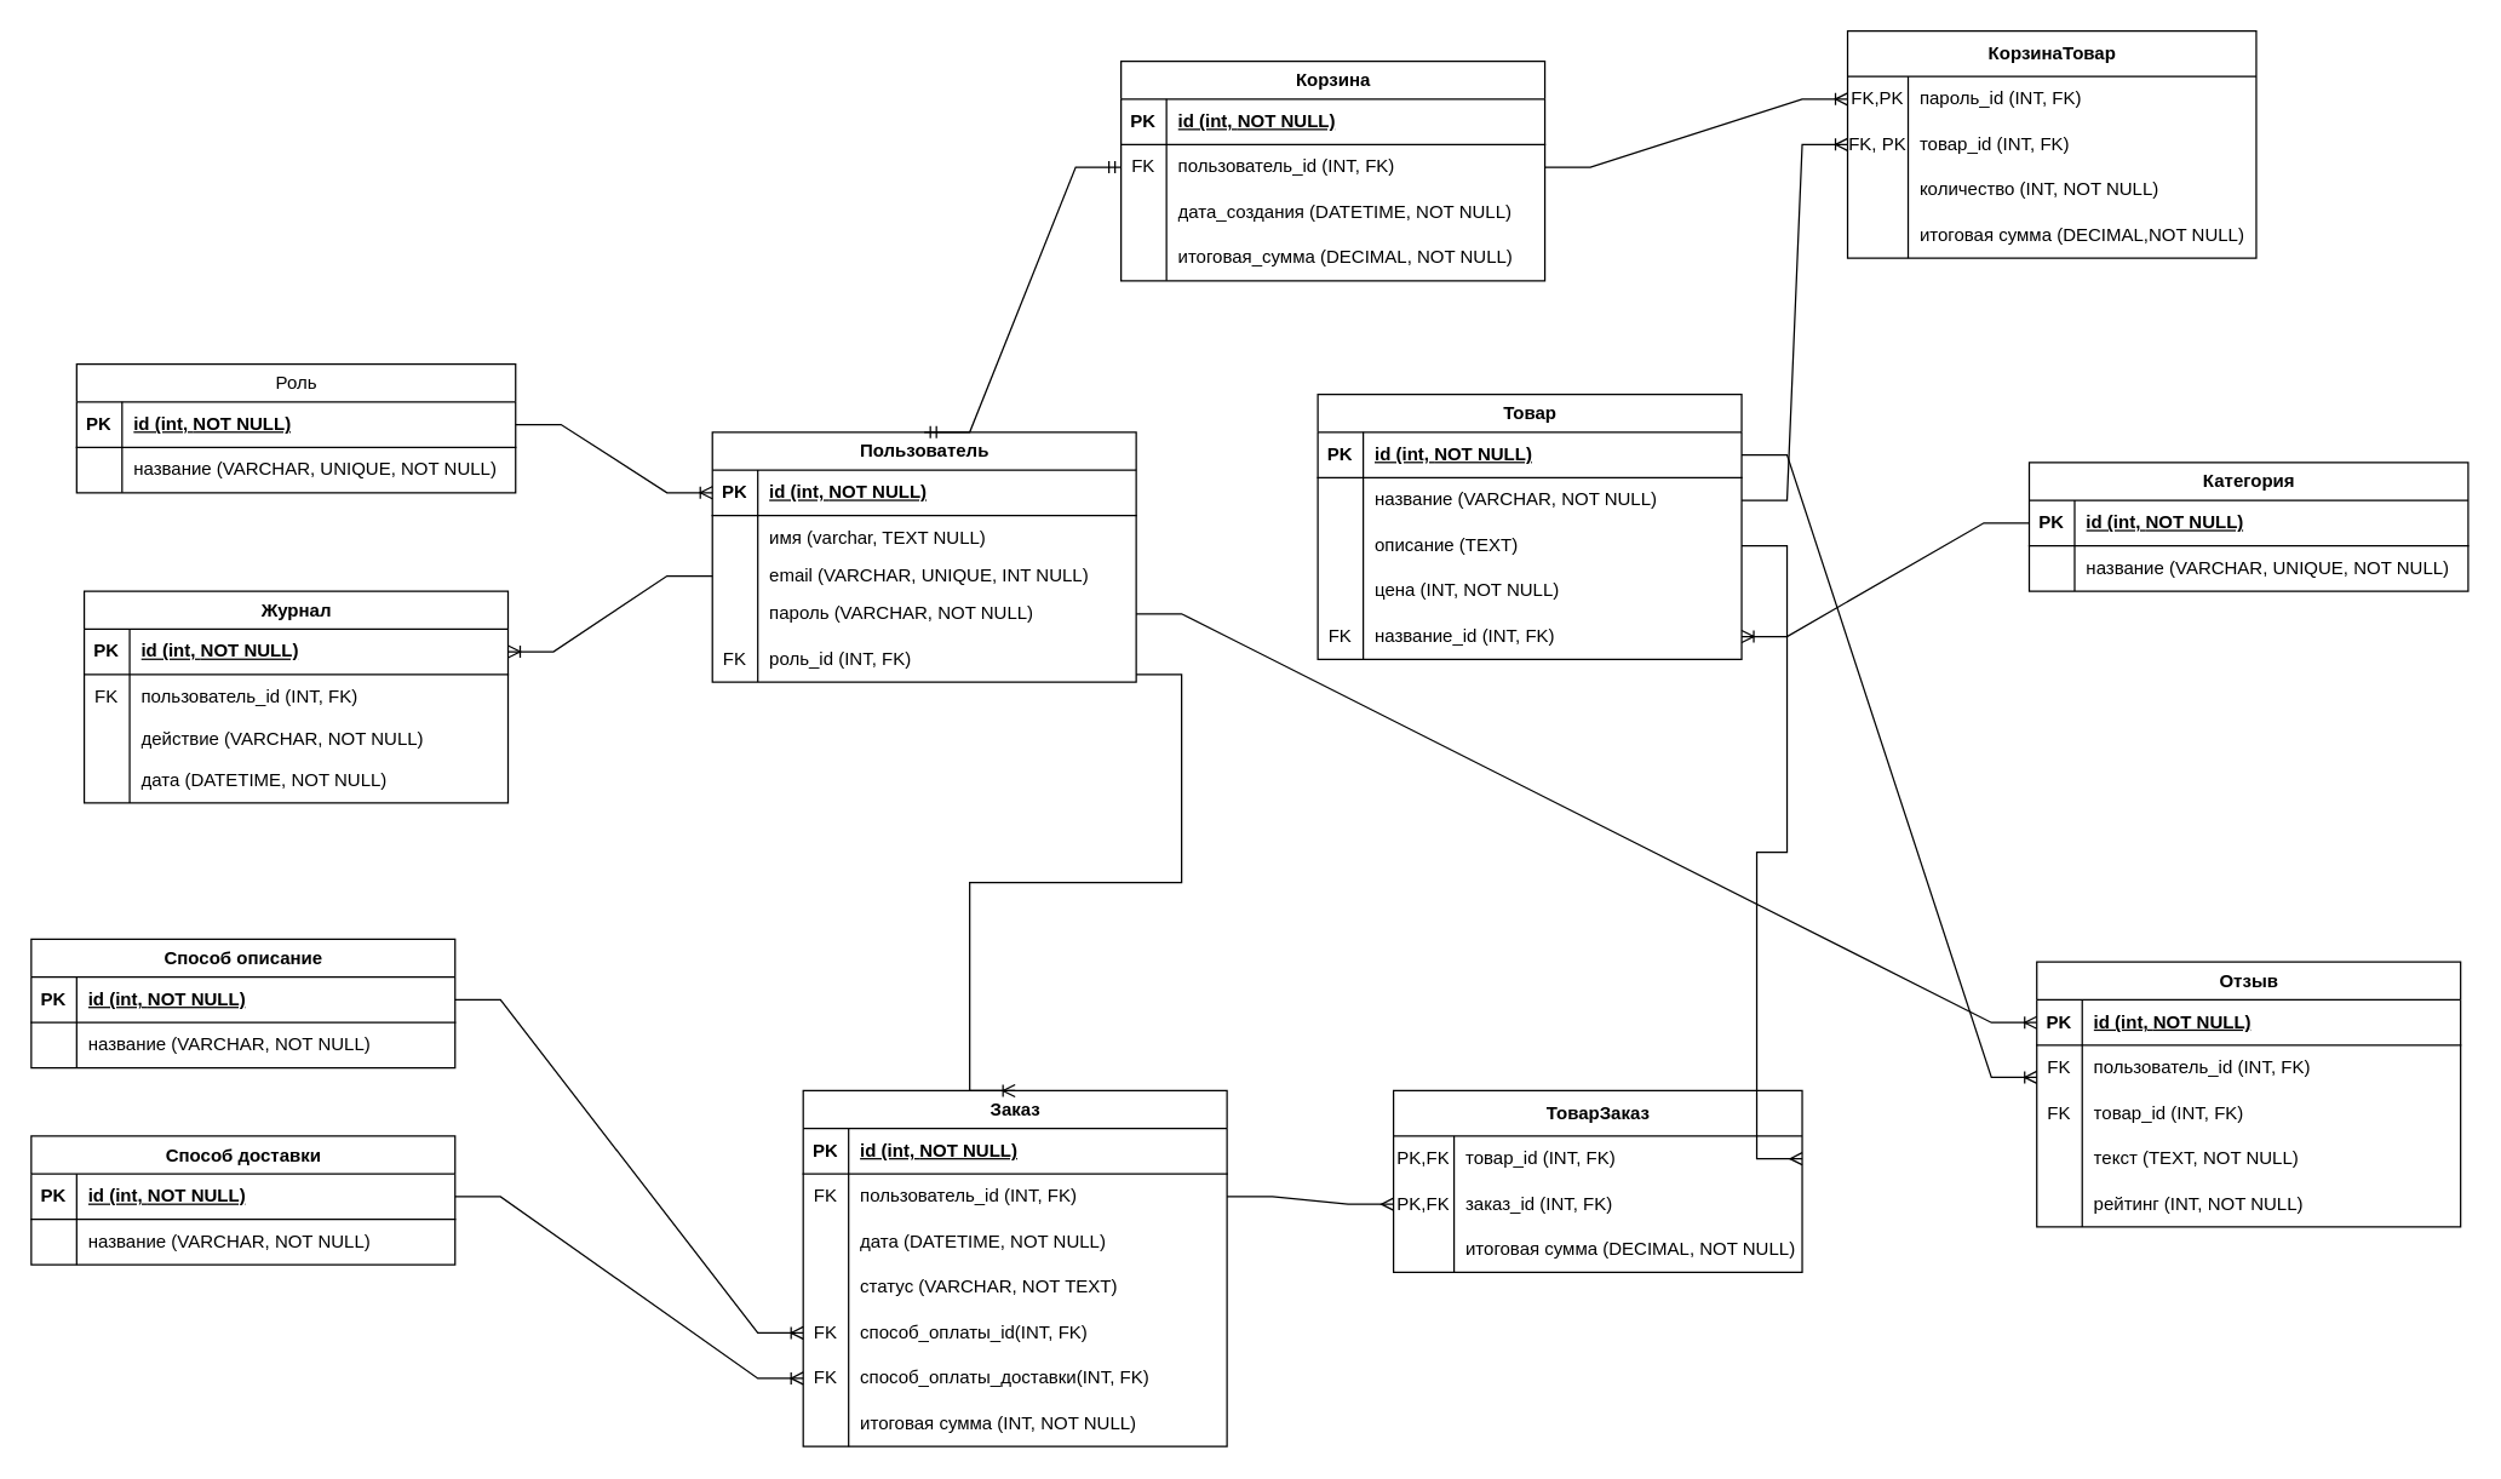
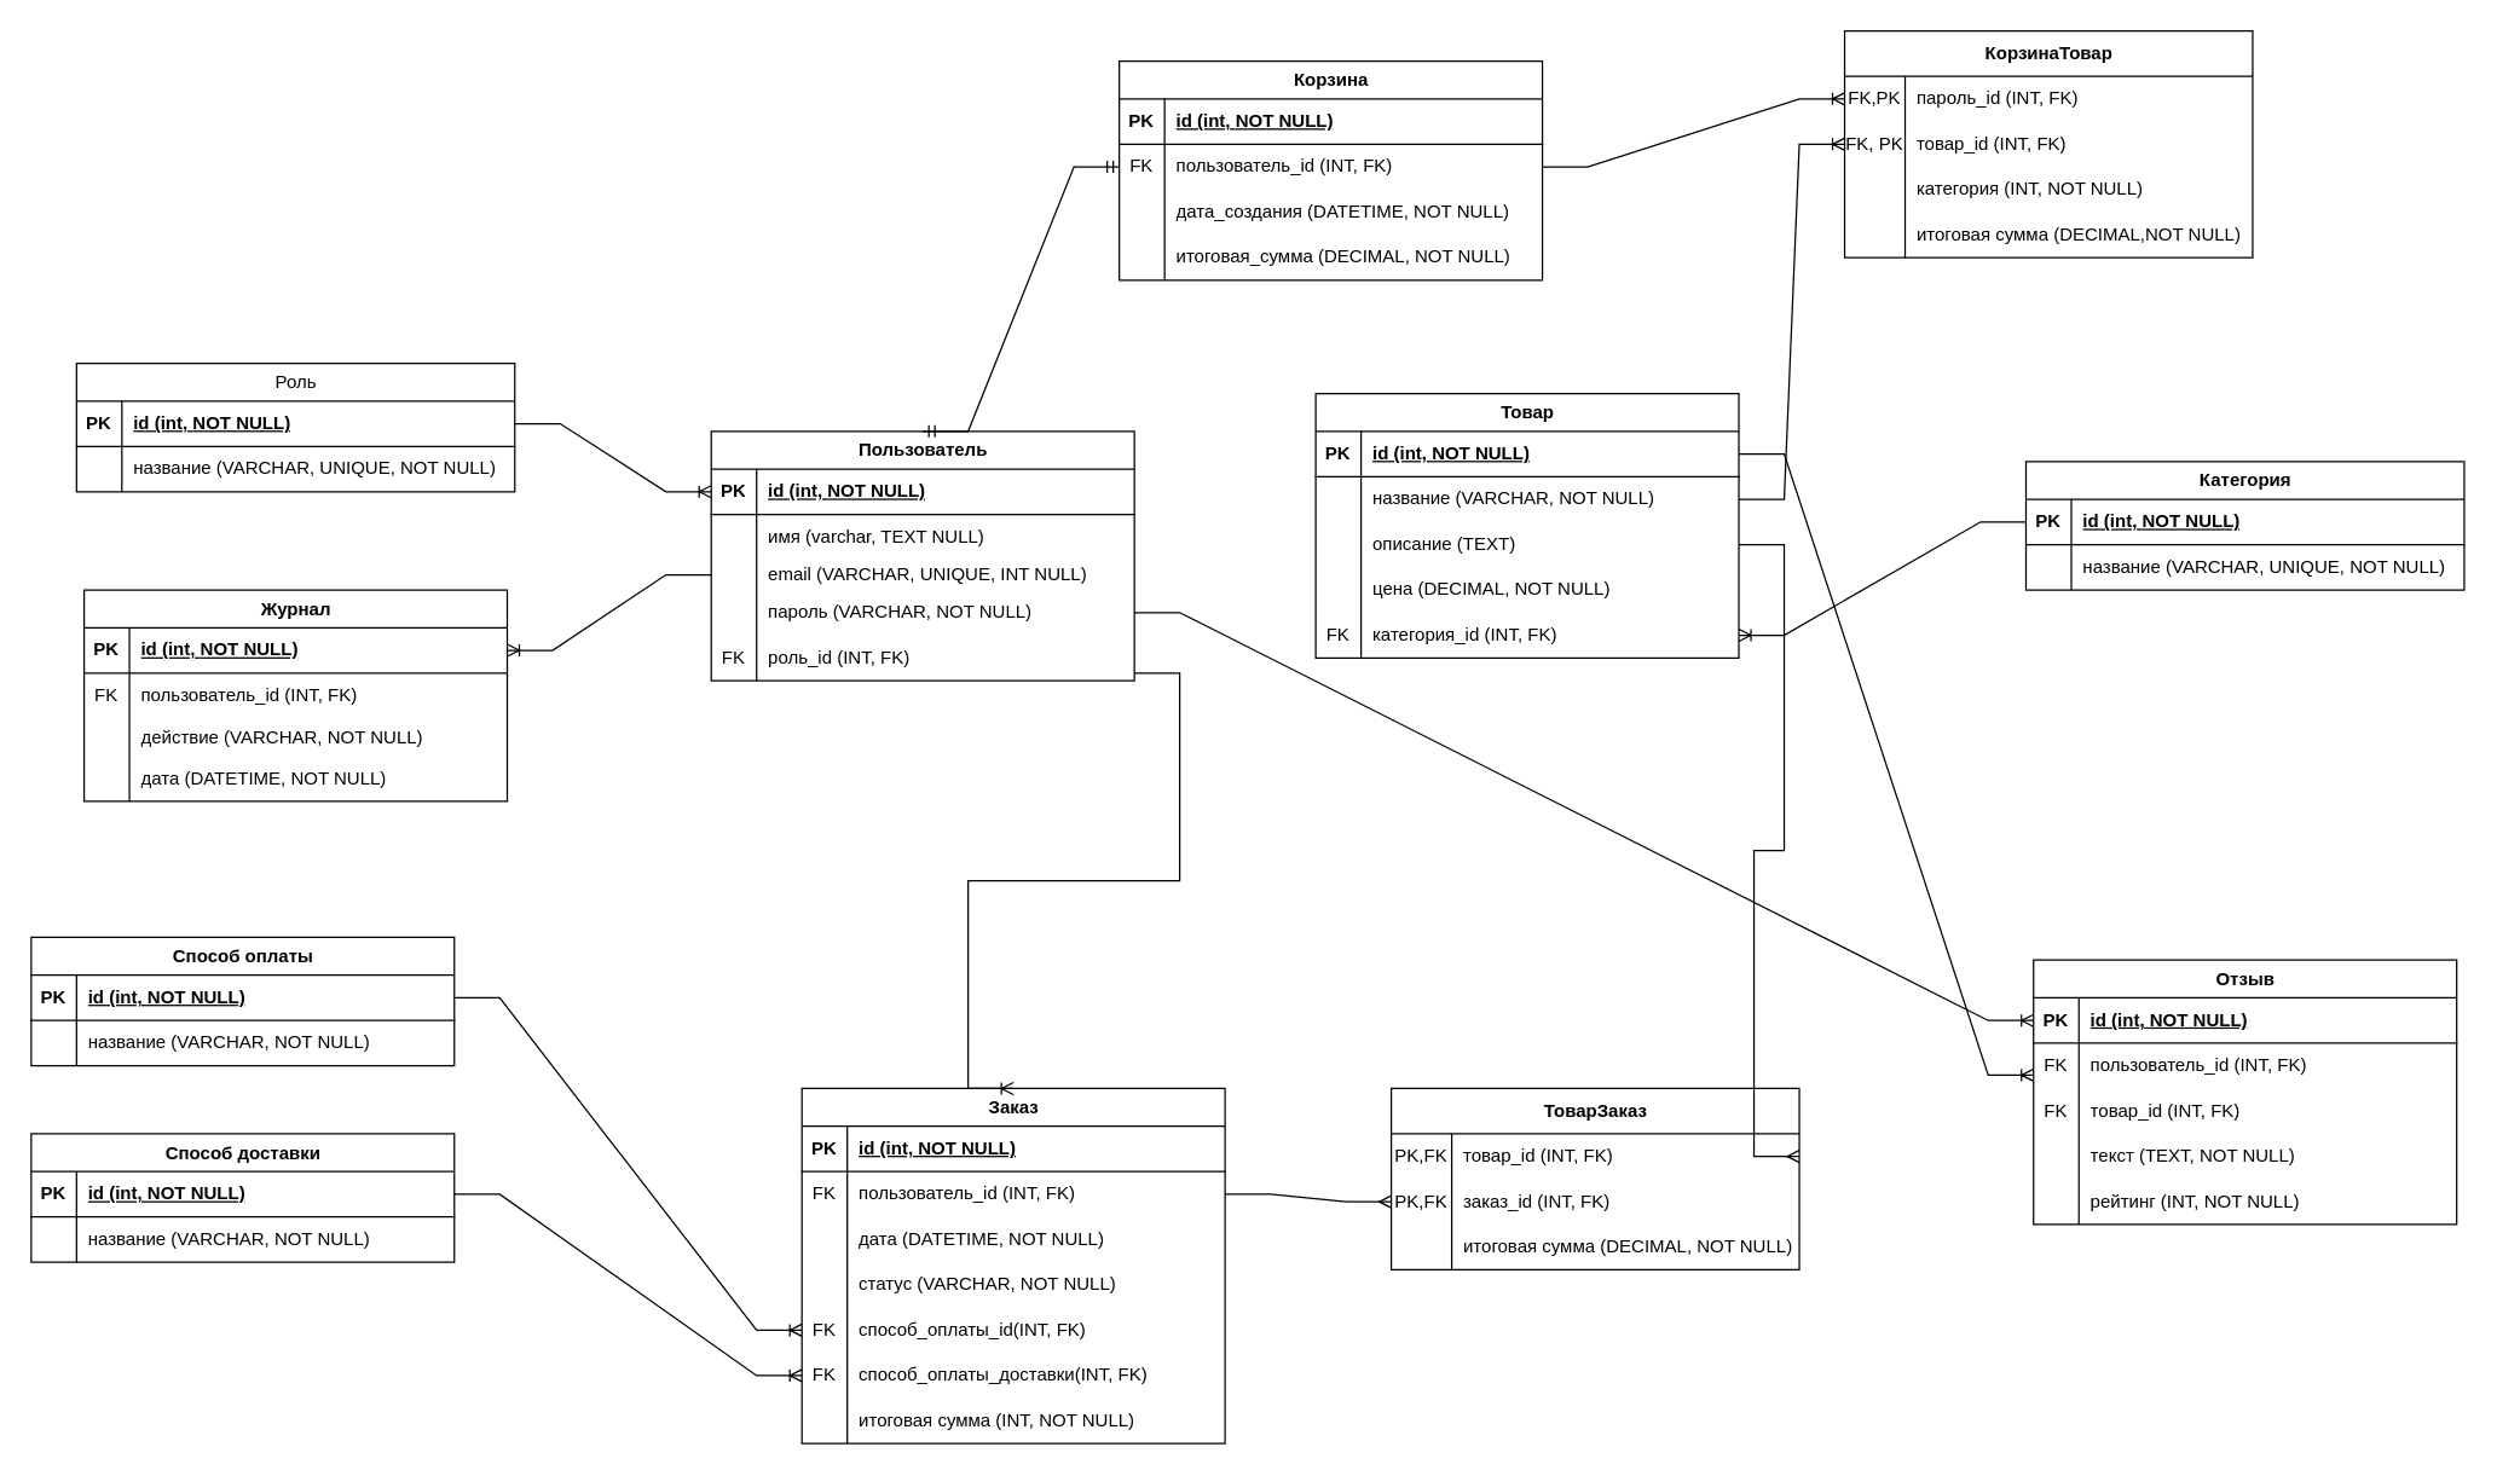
- <mxCell id="157" value="количество (INT, NOT NULL)" style="shape=partialRectangle;connectable=0;fillColor=none;top=0;left=0;bottom=0;right=0;align=left;spacingLeft=6;overflow=hidden;whiteSpace=wrap;html=1;" parent="155" vertex="1"><mxGeometry x="40" width="230" height="30" as="geometry"><mxRectangle width="230" height="30" as="alternateBounds" /></mxGeometry></mxCell>
+ <mxCell id="157" value="категория (INT, NOT NULL)" style="shape=partialRectangle;connectable=0;fillColor=none;top=0;left=0;bottom=0;right=0;align=left;spacingLeft=6;overflow=hidden;whiteSpace=wrap;html=1;" parent="155" vertex="1"><mxGeometry x="40" width="230" height="30" as="geometry"><mxRectangle width="230" height="30" as="alternateBounds" /></mxGeometry></mxCell>
- <mxCell id="37" value="цена (INT, NOT NULL)" style="shape=partialRectangle;connectable=0;fillColor=none;top=0;left=0;bottom=0;right=0;align=left;spacingLeft=6;overflow=hidden;whiteSpace=wrap;html=1;" parent="35" vertex="1"><mxGeometry x="30" width="250" height="30" as="geometry"><mxRectangle width="250" height="30" as="alternateBounds" /></mxGeometry></mxCell>
+ <mxCell id="37" value="цена (DECIMAL, NOT NULL)" style="shape=partialRectangle;connectable=0;fillColor=none;top=0;left=0;bottom=0;right=0;align=left;spacingLeft=6;overflow=hidden;whiteSpace=wrap;html=1;" parent="35" vertex="1"><mxGeometry x="30" width="250" height="30" as="geometry"><mxRectangle width="250" height="30" as="alternateBounds" /></mxGeometry></mxCell>
- <mxCell id="40" value="название_id (INT, FK)" style="shape=partialRectangle;connectable=0;fillColor=none;top=0;left=0;bottom=0;right=0;align=left;spacingLeft=6;overflow=hidden;whiteSpace=wrap;html=1;" parent="38" vertex="1"><mxGeometry x="30" width="250" height="30" as="geometry"><mxRectangle width="250" height="30" as="alternateBounds" /></mxGeometry></mxCell>
+ <mxCell id="40" value="категория_id (INT, FK)" style="shape=partialRectangle;connectable=0;fillColor=none;top=0;left=0;bottom=0;right=0;align=left;spacingLeft=6;overflow=hidden;whiteSpace=wrap;html=1;" parent="38" vertex="1"><mxGeometry x="30" width="250" height="30" as="geometry"><mxRectangle width="250" height="30" as="alternateBounds" /></mxGeometry></mxCell>
- <mxCell id="107" value="Способ описание" style="shape=table;startSize=25;container=1;collapsible=1;childLayout=tableLayout;fixedRows=1;rowLines=0;fontStyle=1;align=center;resizeLast=1;html=1;" parent="1" vertex="1"><mxGeometry x="20" y="620" width="280" height="85" as="geometry" /></mxCell>
+ <mxCell id="107" value="Способ оплаты" style="shape=table;startSize=25;container=1;collapsible=1;childLayout=tableLayout;fixedRows=1;rowLines=0;fontStyle=1;align=center;resizeLast=1;html=1;" parent="1" vertex="1"><mxGeometry x="20" y="620" width="280" height="85" as="geometry" /></mxCell>
- <mxCell id="60" value="статус (VARCHAR, NOT TEXT)" style="shape=partialRectangle;connectable=0;fillColor=none;top=0;left=0;bottom=0;right=0;align=left;spacingLeft=6;overflow=hidden;whiteSpace=wrap;html=1;" parent="58" vertex="1"><mxGeometry x="30" width="250" height="30" as="geometry"><mxRectangle width="250" height="30" as="alternateBounds" /></mxGeometry></mxCell>
+ <mxCell id="60" value="статус (VARCHAR, NOT NULL)" style="shape=partialRectangle;connectable=0;fillColor=none;top=0;left=0;bottom=0;right=0;align=left;spacingLeft=6;overflow=hidden;whiteSpace=wrap;html=1;" parent="58" vertex="1"><mxGeometry x="30" width="250" height="30" as="geometry"><mxRectangle width="250" height="30" as="alternateBounds" /></mxGeometry></mxCell>
